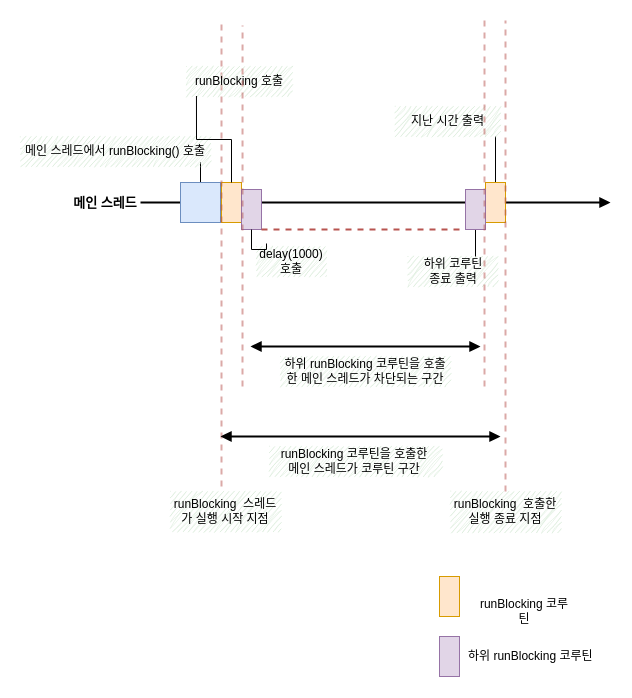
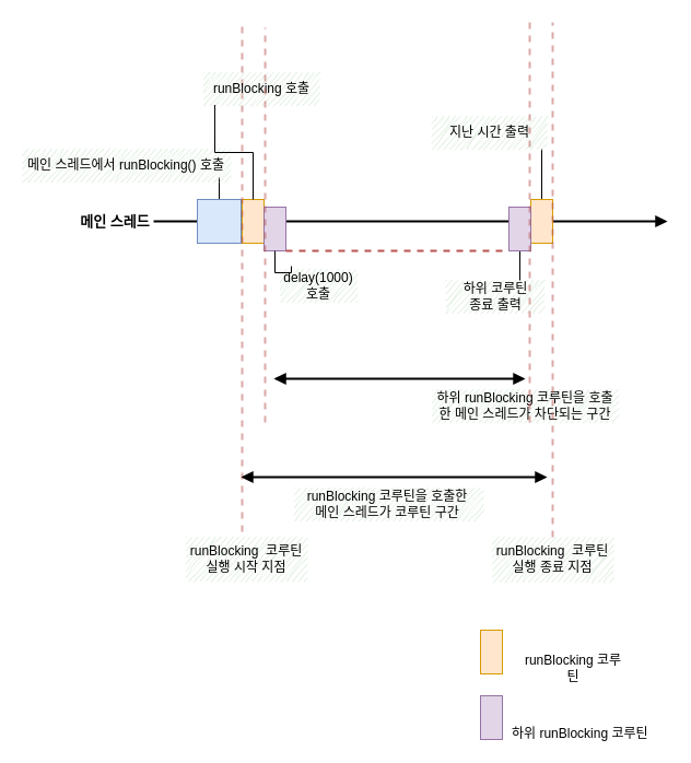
- <mxCell id="12" value="하위 runBlocking 코루틴을 호출한 메인 스레드가 차단되는 구간" style="text;html=1;align=center;verticalAlign=middle;whiteSpace=wrap;rounded=0;fillColor=#d5e8d4;strokeColor=none;sketch=1;curveFitting=1;jiggle=2;" vertex="1" parent="1"><mxGeometry x="280" y="356" width="170" height="30" as="geometry" /></mxCell>
+ <mxCell id="12" value="하위 runBlocking 코루틴을 호출한 메인 스레드가 차단되는 구간" style="text;html=1;align=center;verticalAlign=middle;whiteSpace=wrap;rounded=0;fillColor=#d5e8d4;strokeColor=none;sketch=1;curveFitting=1;jiggle=2;" vertex="1" parent="1"><mxGeometry x="395" y="356" width="170" height="30" as="geometry" /></mxCell>
- <mxCell id="13" value="runBlocking&amp;nbsp; 스레드가 실행 시작 지점" style="text;html=1;align=center;verticalAlign=middle;whiteSpace=wrap;rounded=0;fillColor=#d5e8d4;strokeColor=none;sketch=1;curveFitting=1;jiggle=2;" vertex="1" parent="1"><mxGeometry x="170" y="491" width="110" height="40" as="geometry" /></mxCell>
+ <mxCell id="13" value="runBlocking&amp;nbsp; 코루틴 실행 시작 지점" style="text;html=1;align=center;verticalAlign=middle;whiteSpace=wrap;rounded=0;fillColor=#d5e8d4;strokeColor=none;sketch=1;curveFitting=1;jiggle=2;" vertex="1" parent="1"><mxGeometry x="170" y="491" width="110" height="40" as="geometry" /></mxCell>
- <mxCell id="14" value="runBlocking&amp;nbsp; 호출한 실행 종료 지점" style="text;html=1;align=center;verticalAlign=middle;whiteSpace=wrap;rounded=0;fillColor=#d5e8d4;strokeColor=none;sketch=1;curveFitting=1;jiggle=2;" vertex="1" parent="1"><mxGeometry x="450" y="491" width="110" height="40" as="geometry" /></mxCell>
+ <mxCell id="14" value="runBlocking&amp;nbsp; 코루틴 실행 종료 지점" style="text;html=1;align=center;verticalAlign=middle;whiteSpace=wrap;rounded=0;fillColor=#d5e8d4;strokeColor=none;sketch=1;curveFitting=1;jiggle=2;" vertex="1" parent="1"><mxGeometry x="450" y="491" width="110" height="40" as="geometry" /></mxCell>
- <mxCell id="19" value="하위 runBlocking 코루틴" style="text;html=1;align=left;verticalAlign=middle;whiteSpace=wrap;rounded=0;" vertex="1" parent="1"><mxGeometry x="466" y="646" width="143" height="20" as="geometry" /></mxCell>
+ <mxCell id="19" value="하위 runBlocking 코루틴" style="text;html=1;align=left;verticalAlign=middle;whiteSpace=wrap;rounded=0;" vertex="1" parent="1"><mxGeometry x="466" y="661" width="143" height="20" as="geometry" /></mxCell>
